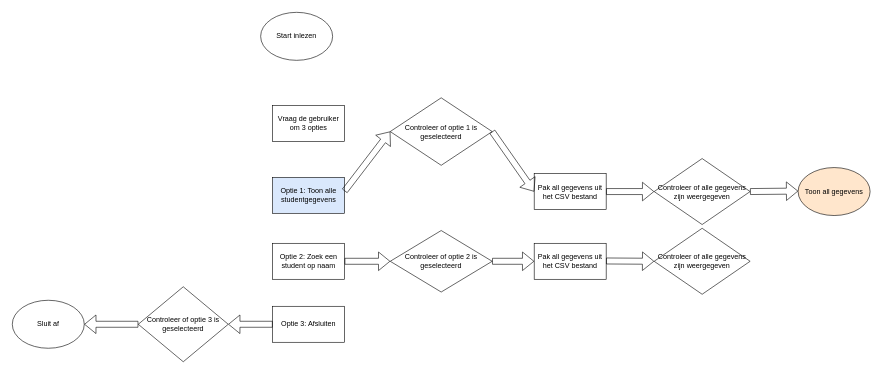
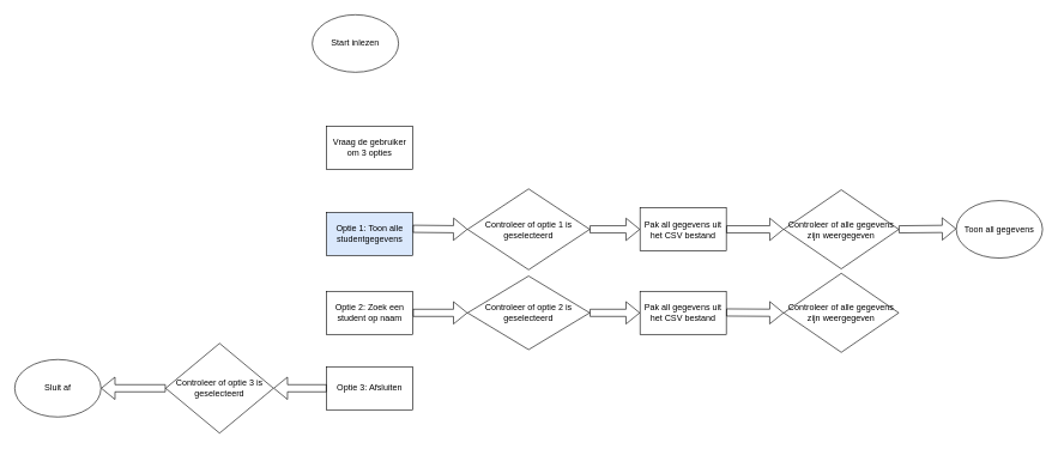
- <mxCell id="9" value="Controleer of optie 1 is geselecteerd" style="rhombus;whiteSpace=wrap;html=1;" vertex="1" parent="1"><mxGeometry x="650" y="162.5" width="170" height="112.5" as="geometry" /></mxCell>
+ <mxCell id="9" value="Controleer of optie 1 is geselecteerd" style="rhombus;whiteSpace=wrap;html=1;" vertex="1" parent="1"><mxGeometry x="650" y="262.5" width="170" height="112.5" as="geometry" /></mxCell>
- <mxCell id="24" value="Toon all gegevens" style="ellipse;whiteSpace=wrap;html=1;fillColor=#ffe6cc;" vertex="1" parent="1"><mxGeometry x="1330" y="278.75" width="120" height="80" as="geometry" /></mxCell>
+ <mxCell id="24" value="Toon all gegevens" style="ellipse;whiteSpace=wrap;html=1;" vertex="1" parent="1"><mxGeometry x="1330" y="278.75" width="120" height="80" as="geometry" /></mxCell>
